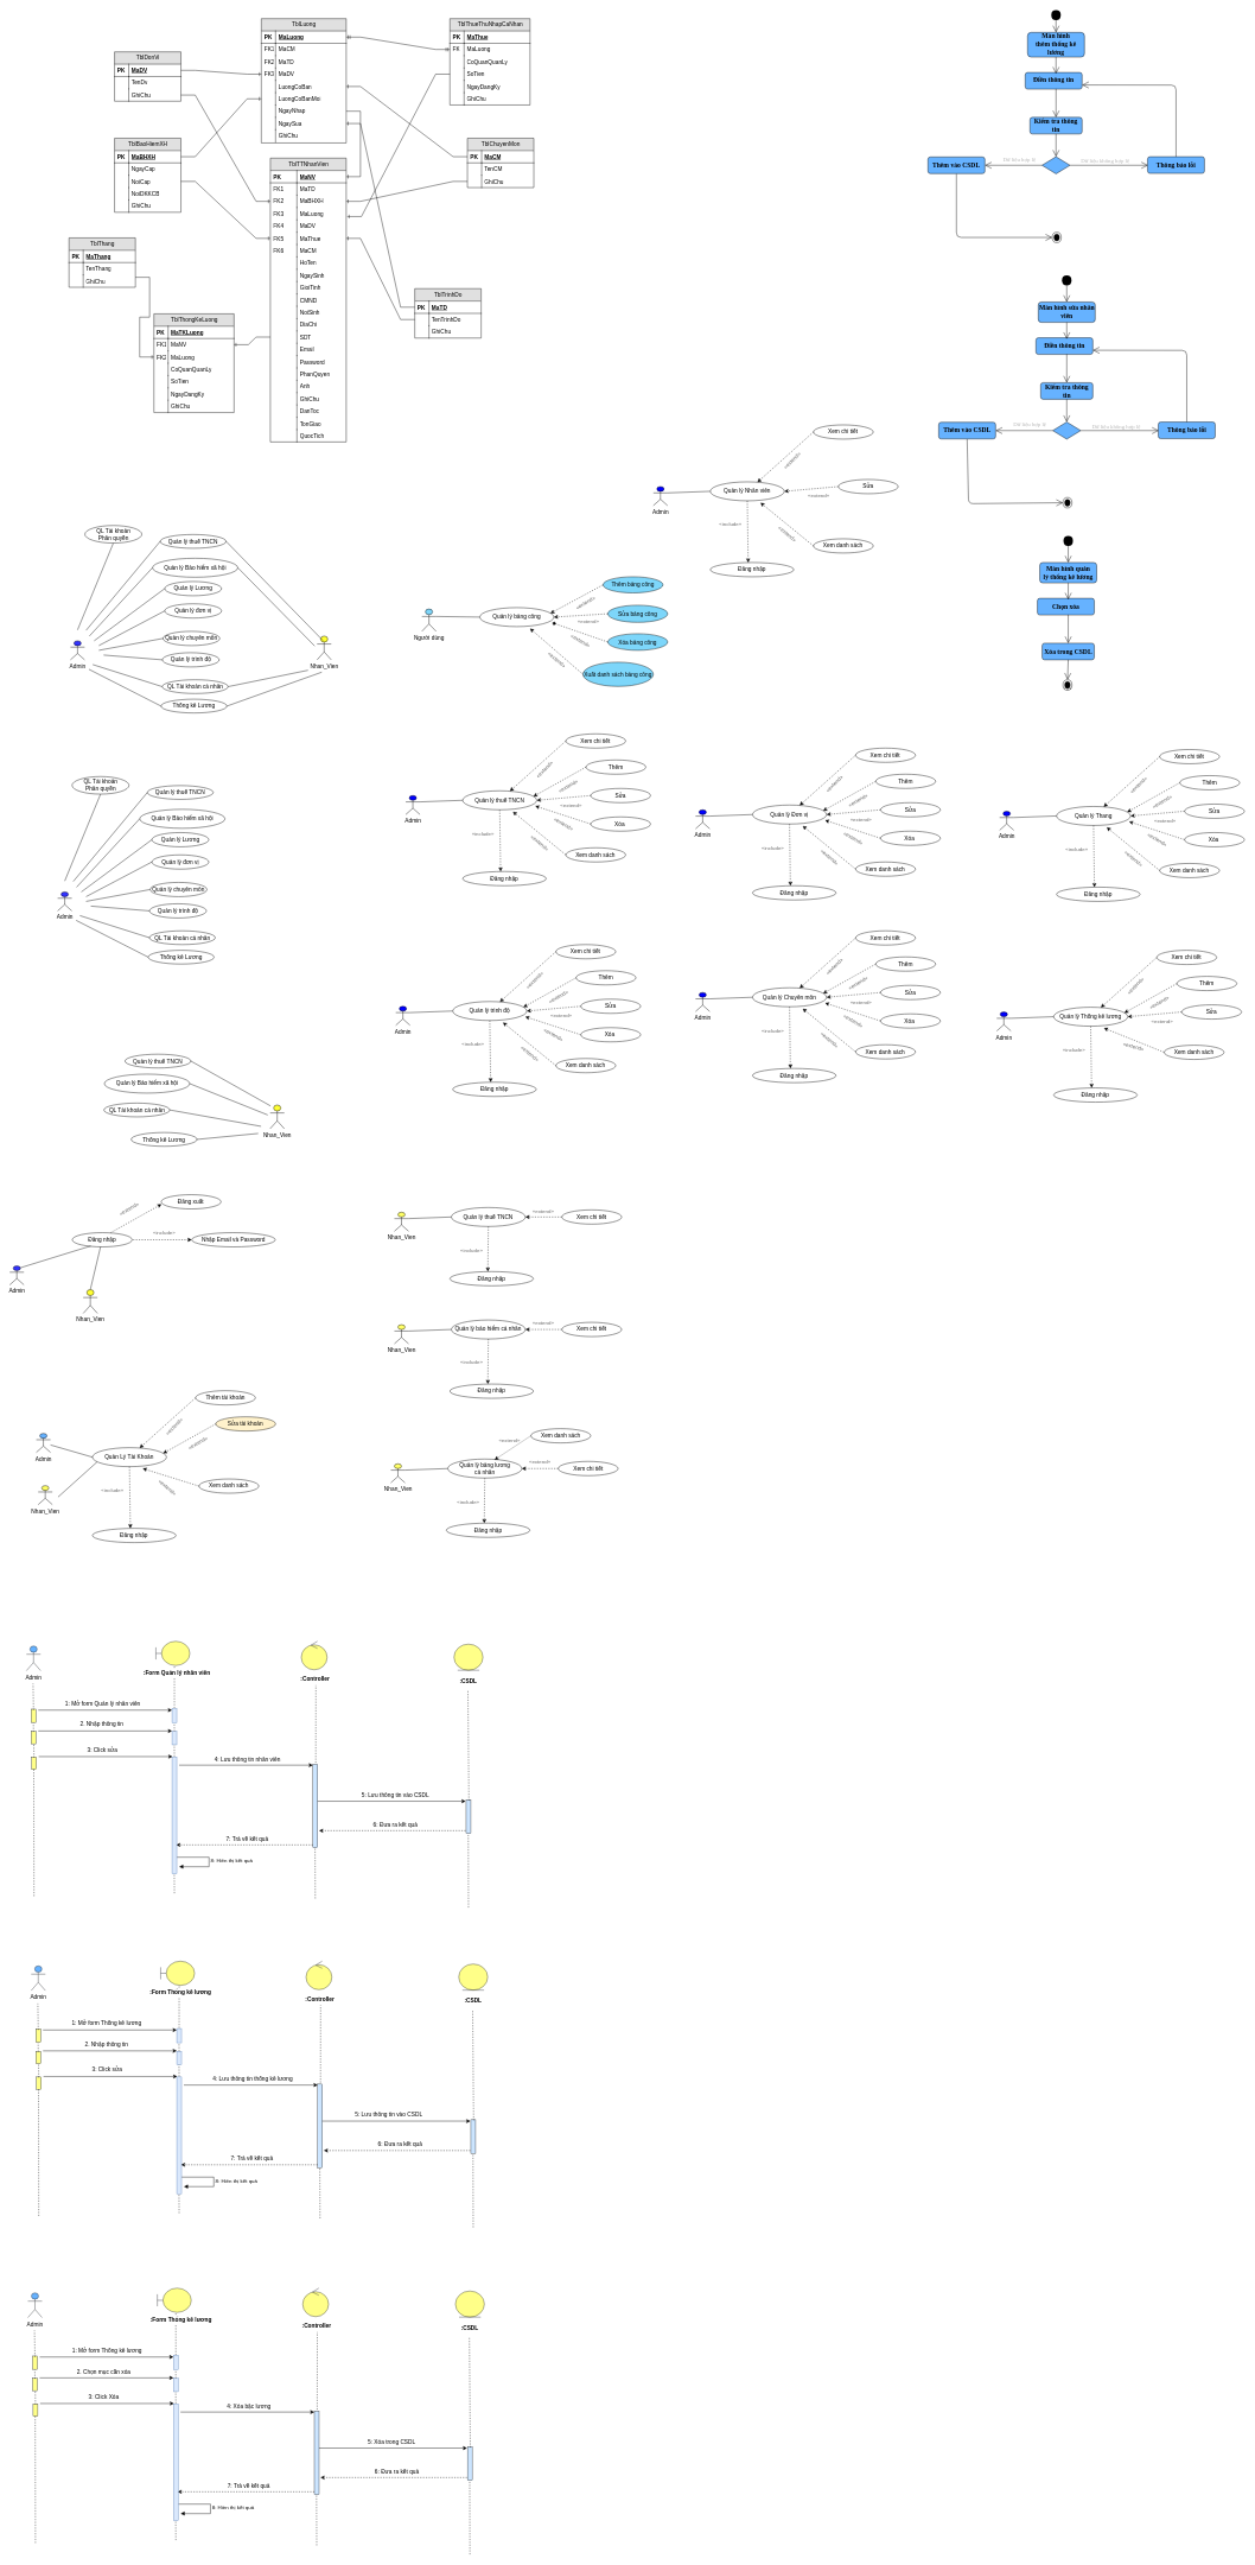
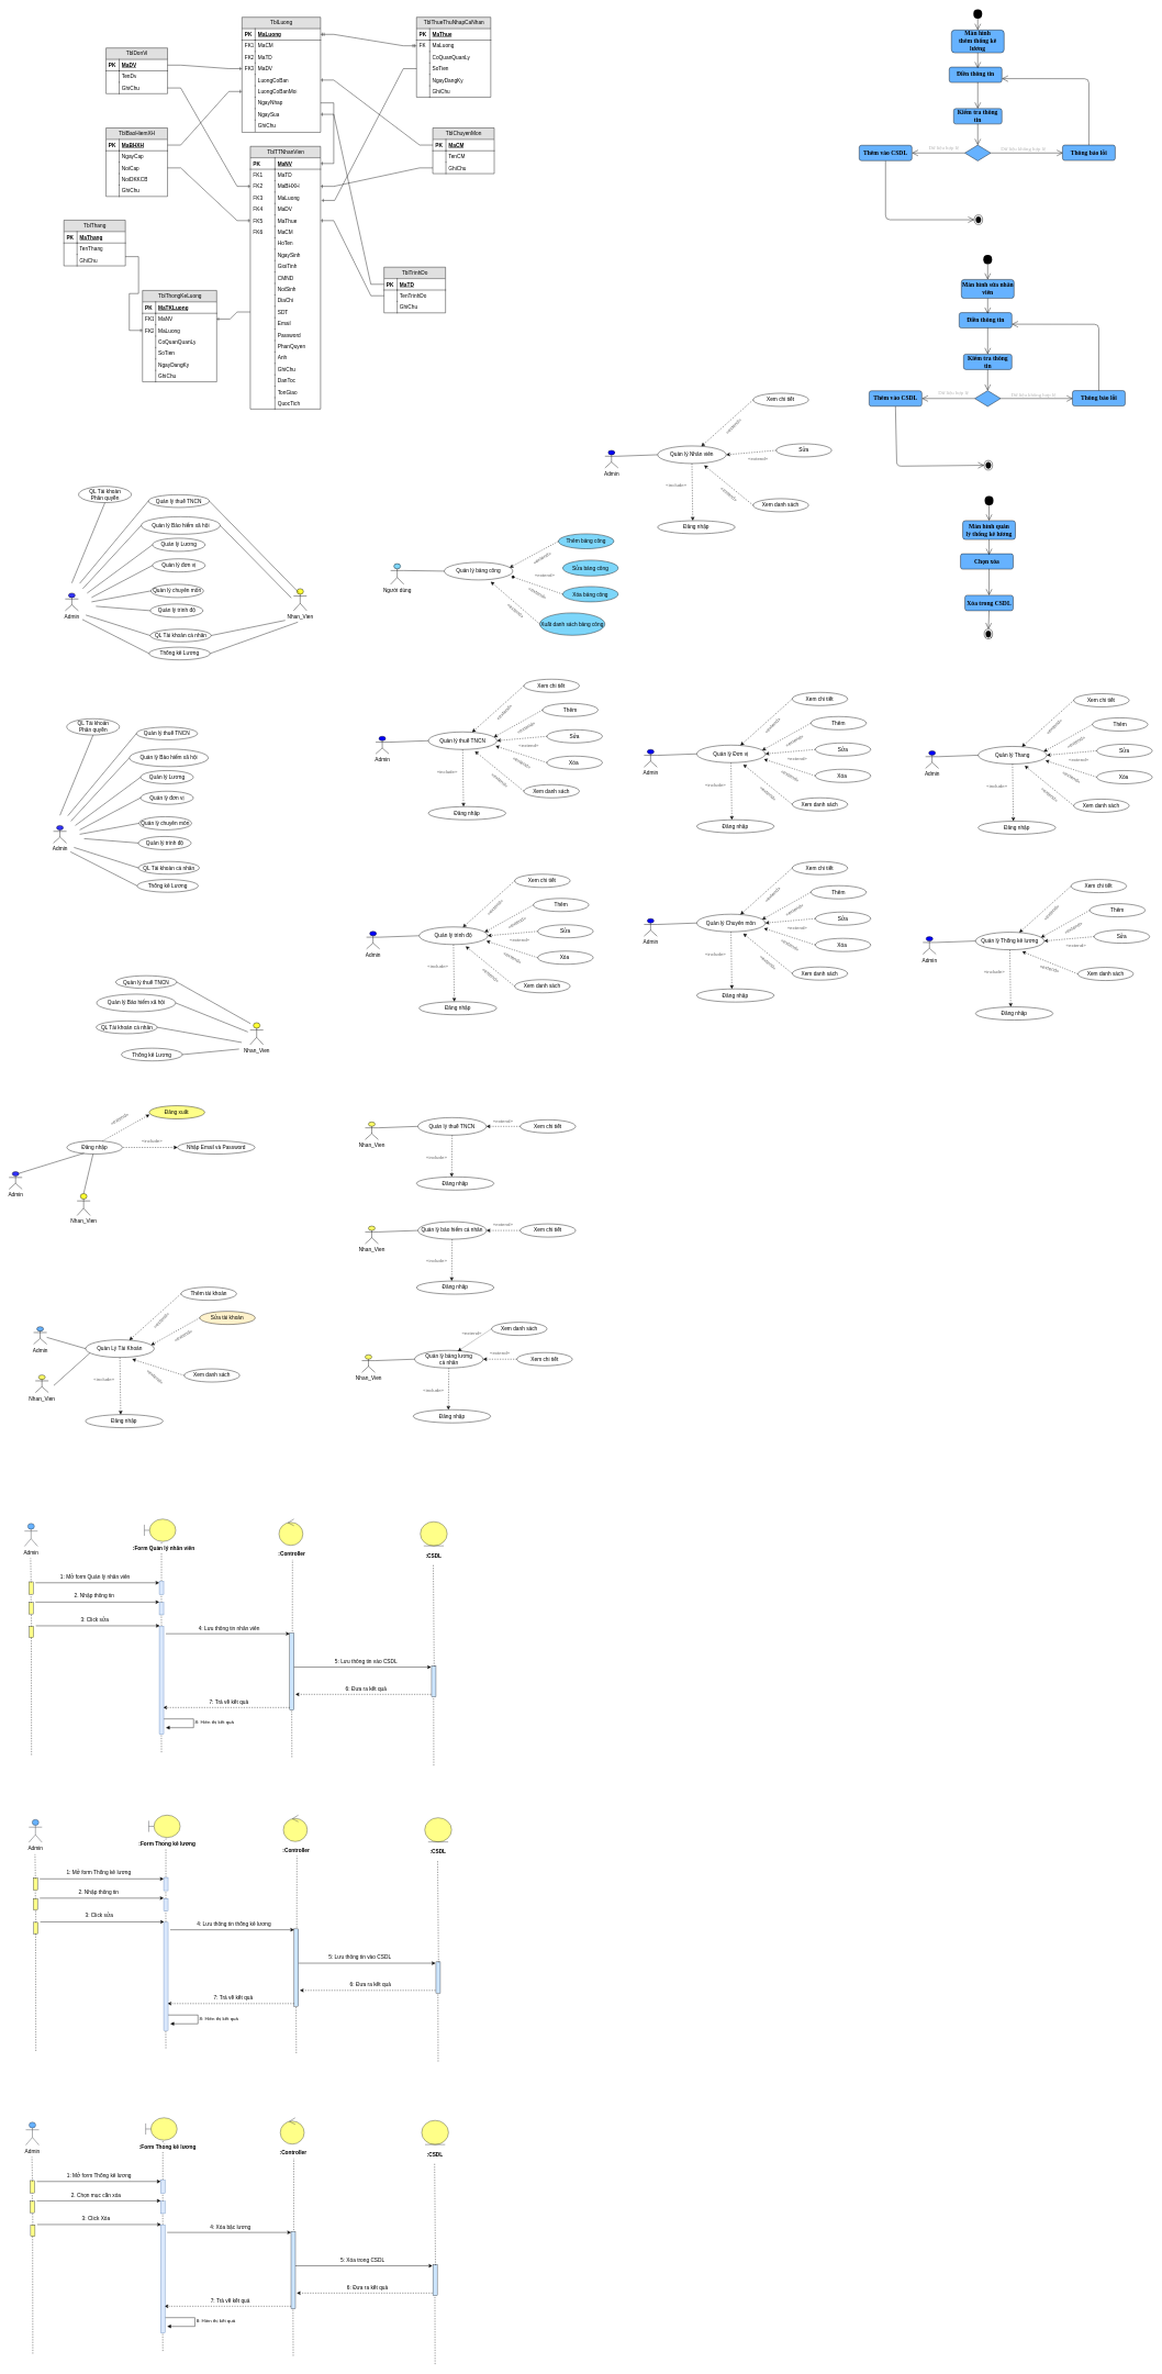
- <mxCell id="212" value="" style="endArrow=classic;html=1;exitX=0;exitY=0.5;exitDx=0;exitDy=0;rounded=1;dashed=1;entryX=1;entryY=0.5;entryDx=0;entryDy=0;" parent="1" source="211" target="209" edge="1"><mxGeometry width="50" height="50" relative="1" as="geometry"><mxPoint x="1271" y="1379" as="sourcePoint" /><mxPoint x="1154.323" y="1323.153" as="targetPoint" /></mxGeometry></mxCell>
- <mxCell id="204" value="Đăng xuất" style="ellipse;whiteSpace=wrap;html=1;" parent="1" vertex="1"><mxGeometry x="339.37" y="2516" width="126.25" height="30" as="geometry" /></mxCell>
+ <mxCell id="204" value="Đăng xuất" style="ellipse;whiteSpace=wrap;html=1;fillColor=#ffff88;" parent="1" vertex="1"><mxGeometry x="339.37" y="2516" width="126.25" height="30" as="geometry" /></mxCell>
